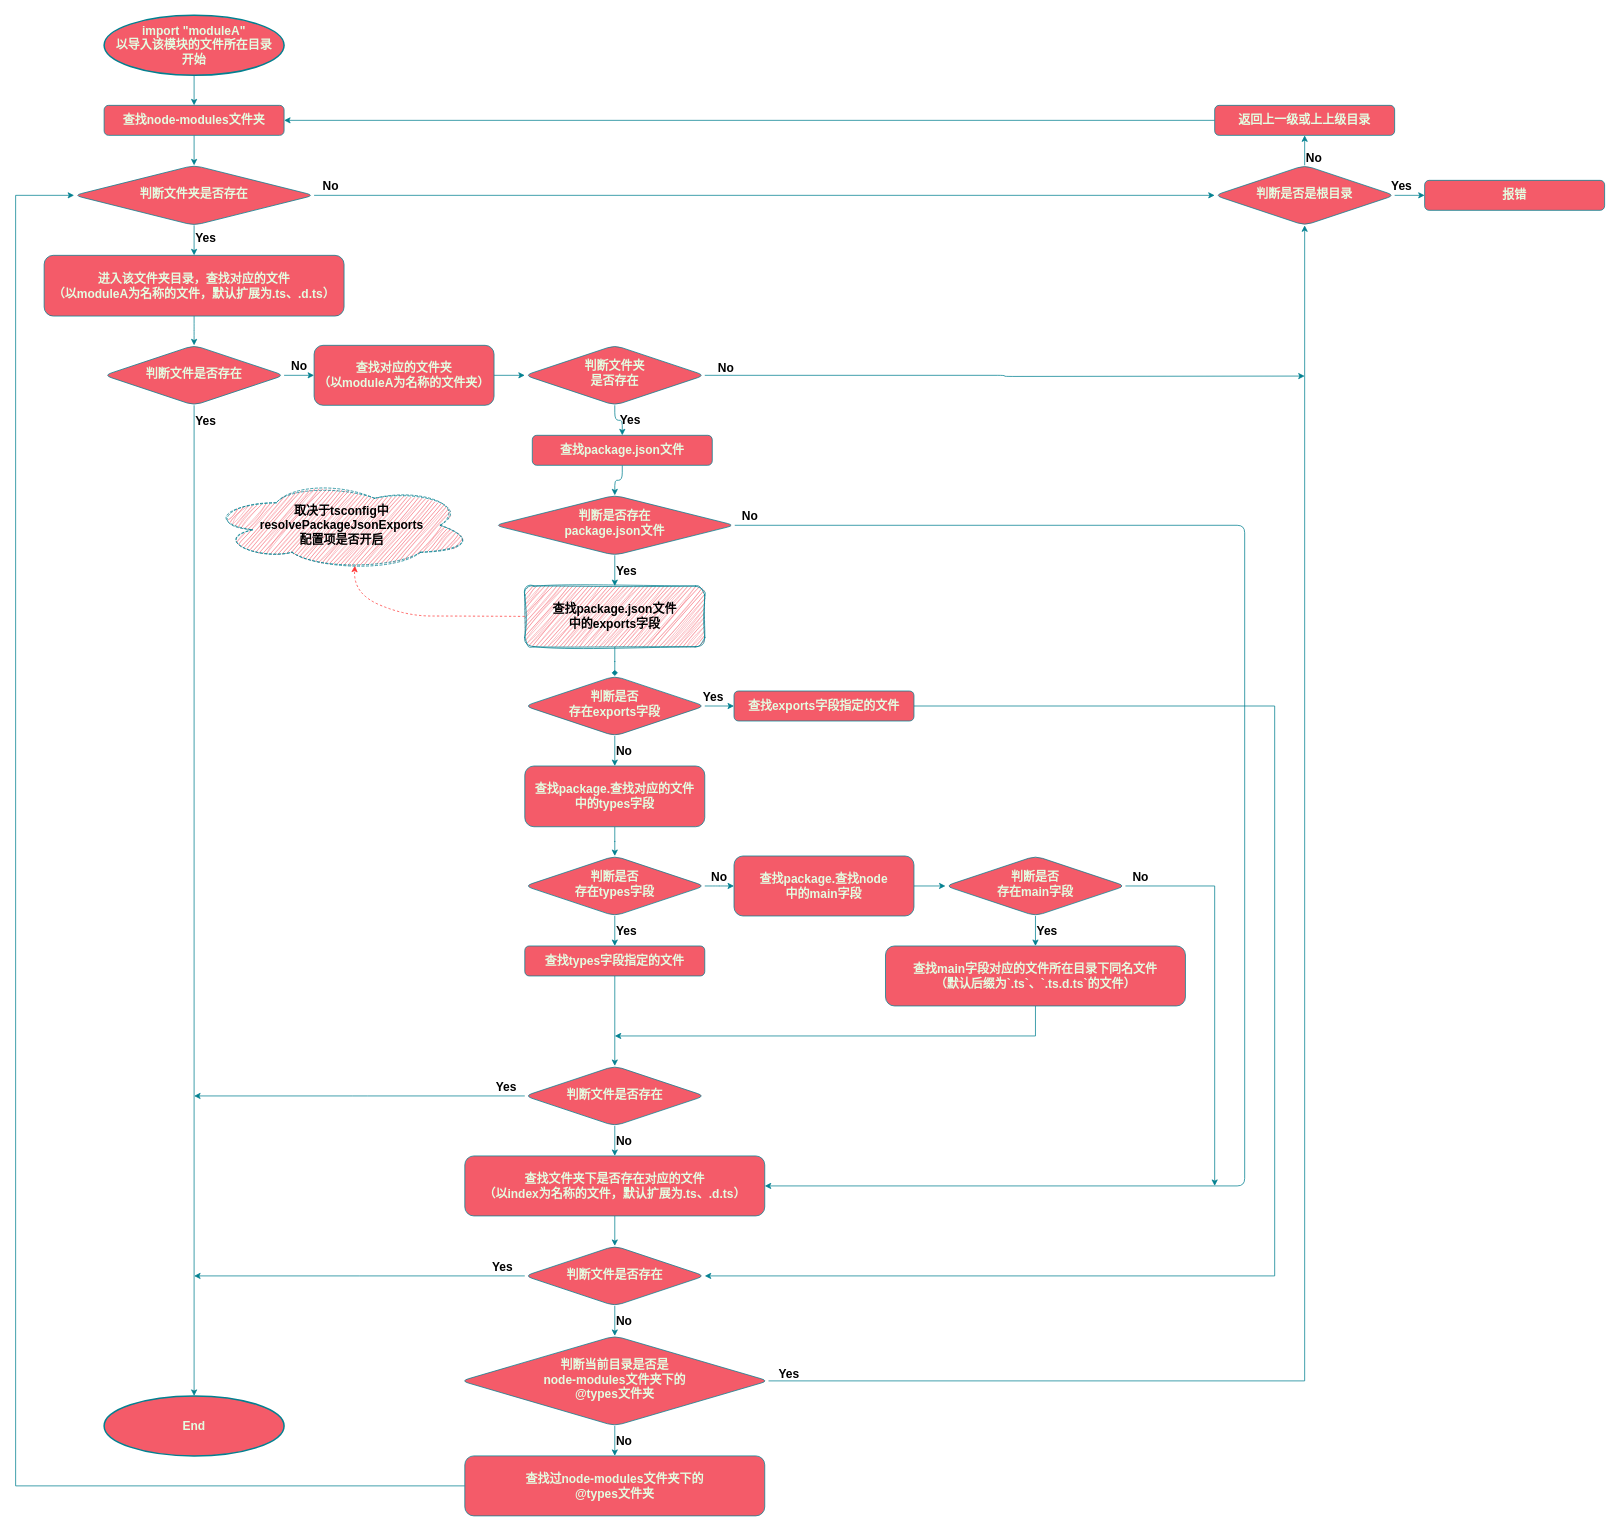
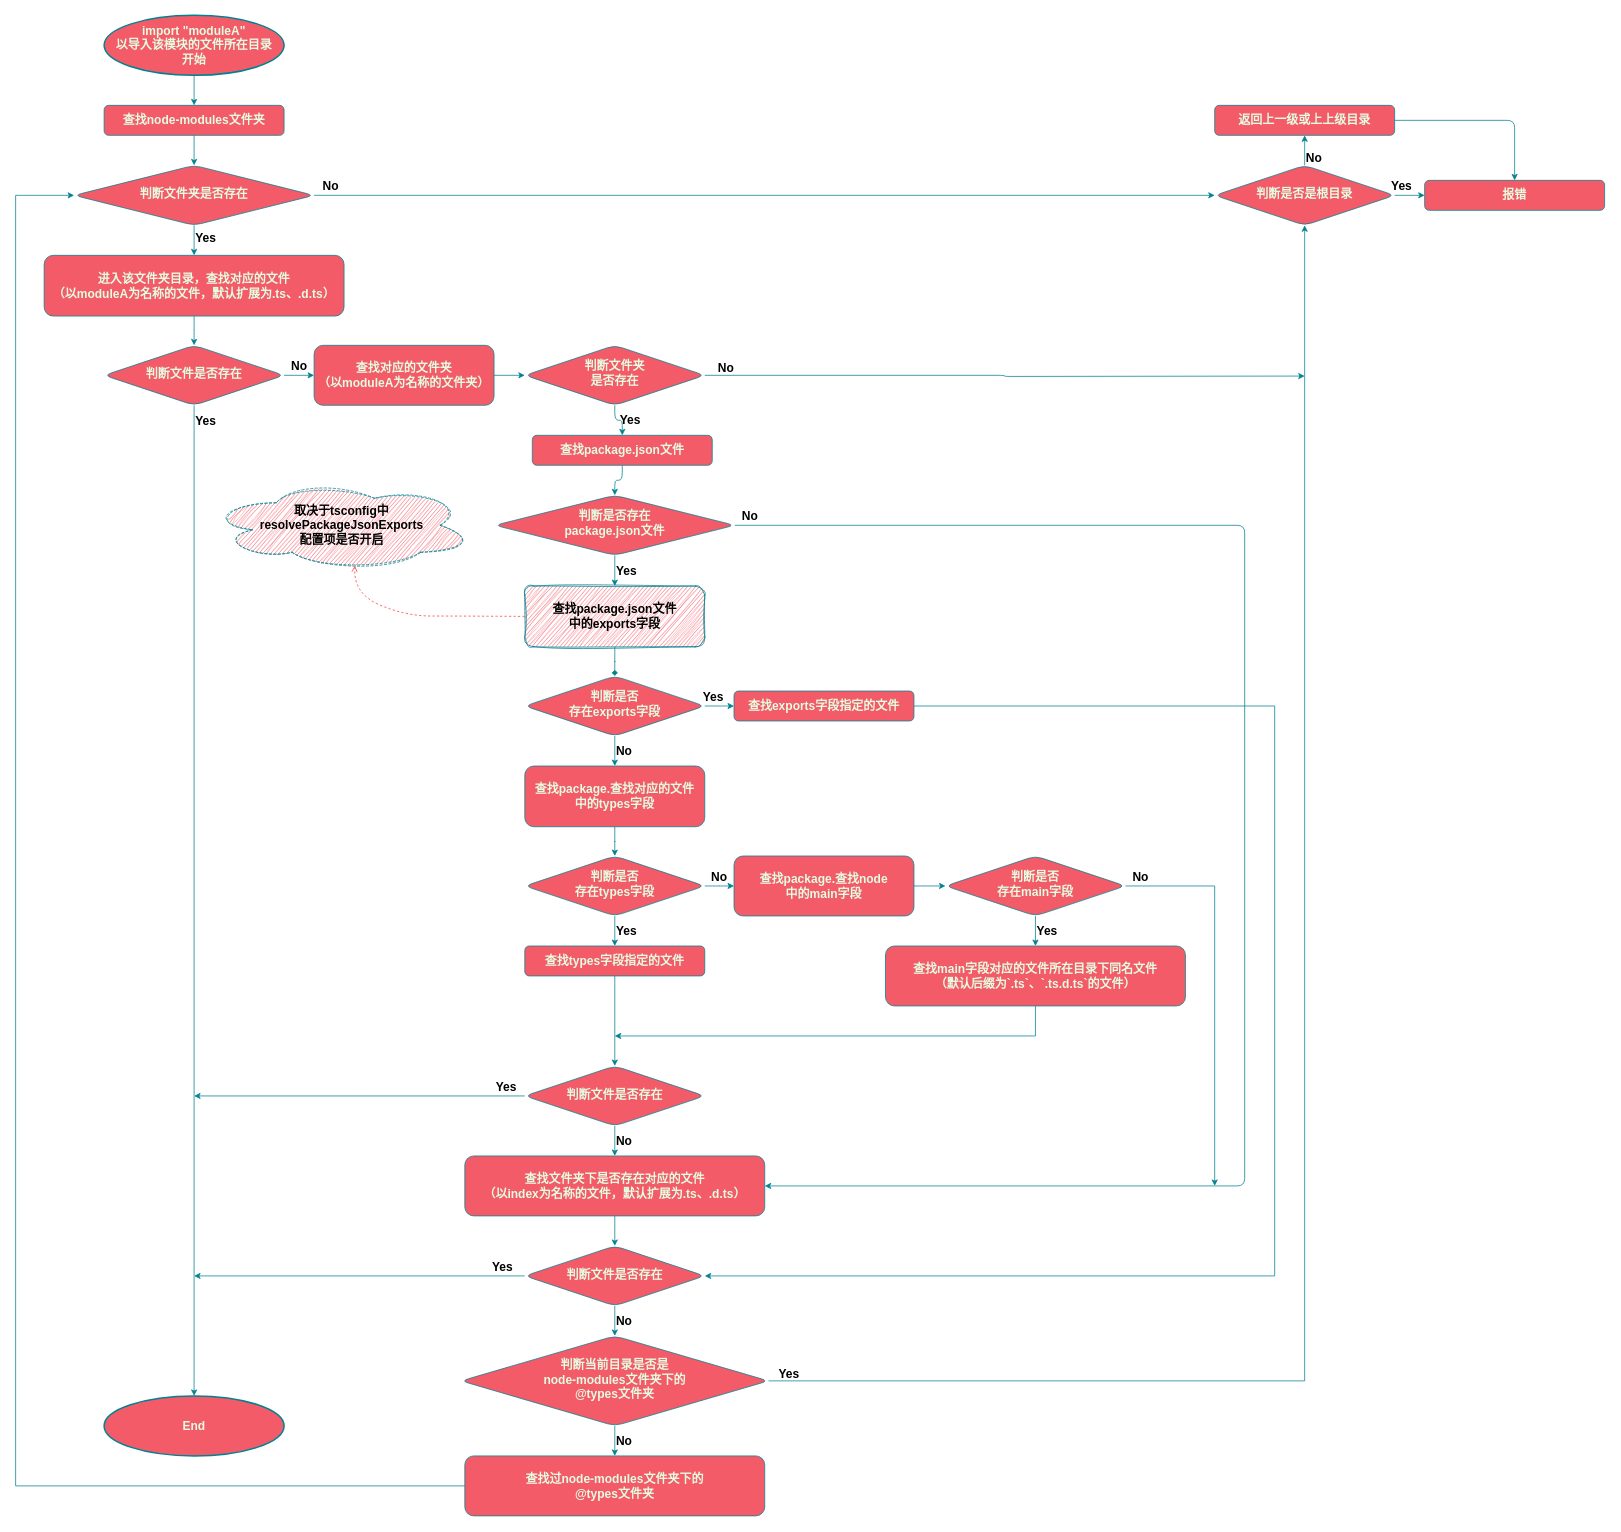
- <mxCell id="6" value="" style="edgeStyle=orthogonalEdgeStyle;rounded=1;orthogonalLoop=1;jettySize=auto;html=1;entryX=1;entryY=0.5;entryDx=0;entryDy=0;fontSize=16;fontStyle=1;labelBackgroundColor=none;strokeColor=#028090;fontColor=default;" parent="1" source="7" target="20" edge="1"><mxGeometry relative="1" as="geometry"><mxPoint x="894" y="140" as="targetPoint" /></mxGeometry></mxCell>
+ <mxCell id="6" value="" style="edgeStyle=orthogonalEdgeStyle;rounded=1;orthogonalLoop=1;jettySize=auto;html=1;fontSize=16;fontStyle=1;labelBackgroundColor=none;strokeColor=#028090;fontColor=default;" parent="1" source="7" target="36" edge="1"><mxGeometry relative="1" as="geometry"><mxPoint x="894" y="140" as="targetPoint" /></mxGeometry></mxCell>
- <mxCell id="67" value="" style="curved=1;endArrow=classic;html=1;rounded=0;strokeColor=#FF3333;fontColor=#E4FDE1;fillColor=#F45B69;exitX=0;exitY=0.5;exitDx=0;exitDy=0;dashed=1;entryX=0.55;entryY=0.95;entryDx=0;entryDy=0;entryPerimeter=0;" parent="1" source="52" target="68" edge="1"><mxGeometry width="50" height="50" relative="1" as="geometry"><mxPoint x="930" y="951" as="sourcePoint" /><mxPoint x="540" y="761" as="targetPoint" /><Array as="points"><mxPoint x="610" y="821" /><mxPoint x="540" y="821" /><mxPoint x="470" y="791" /></Array></mxGeometry></mxCell>
+ <mxCell id="67" value="" style="curved=1;endArrow=open;html=1;rounded=0;strokeColor=#FF3333;fontColor=#E4FDE1;fillColor=#F45B69;exitX=0;exitY=0.5;exitDx=0;exitDy=0;dashed=1;entryX=0.55;entryY=0.95;entryDx=0;entryDy=0;entryPerimeter=0;" parent="1" source="52" target="68" edge="1"><mxGeometry width="50" height="50" relative="1" as="geometry"><mxPoint x="930" y="951" as="sourcePoint" /><mxPoint x="540" y="761" as="targetPoint" /><Array as="points"><mxPoint x="610" y="821" /><mxPoint x="540" y="821" /><mxPoint x="470" y="791" /></Array></mxGeometry></mxCell>
